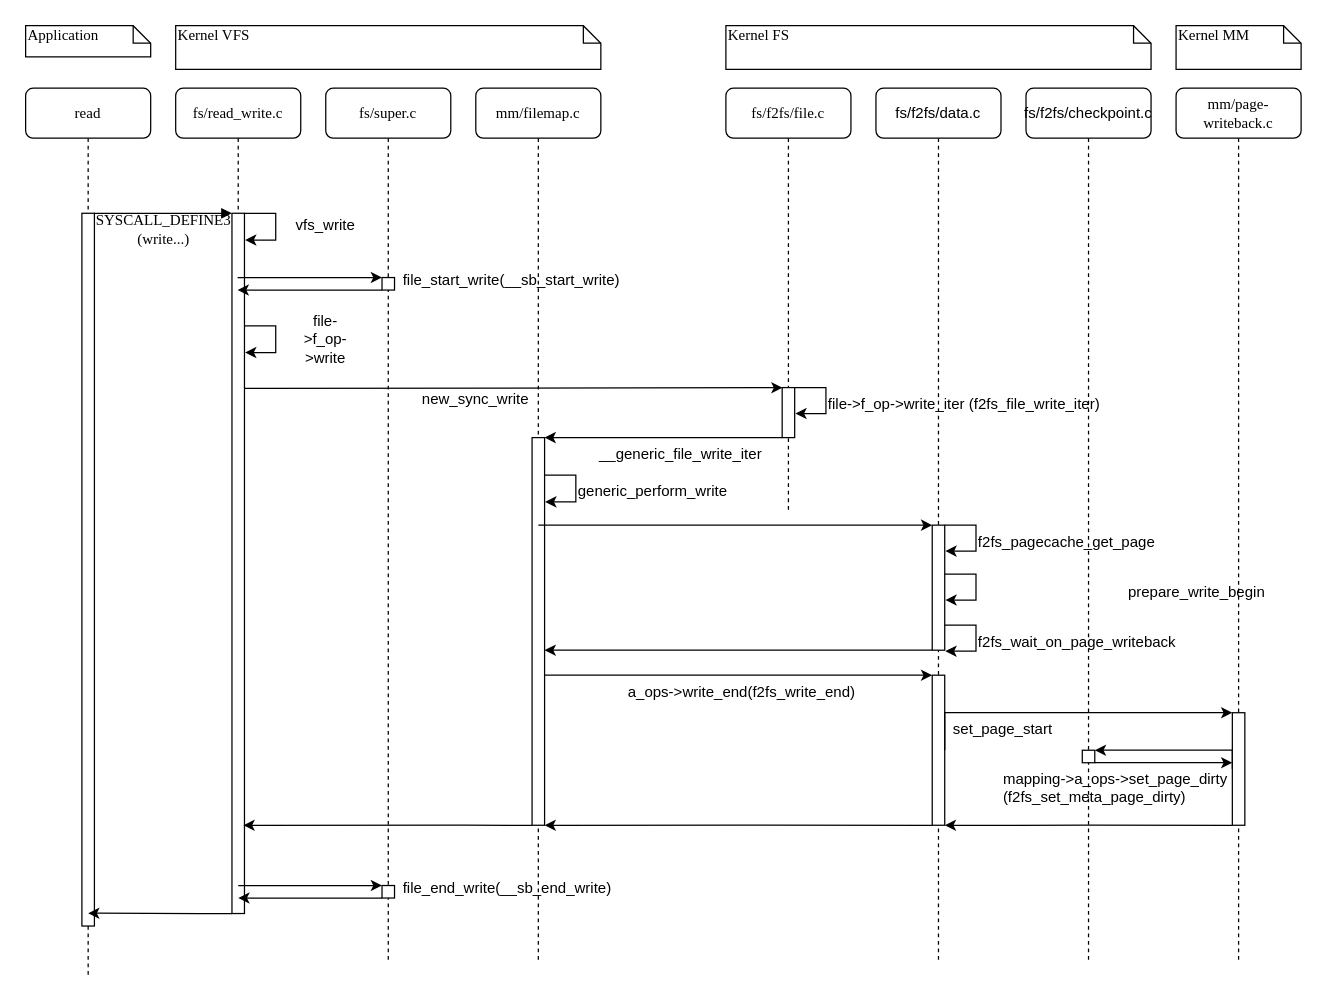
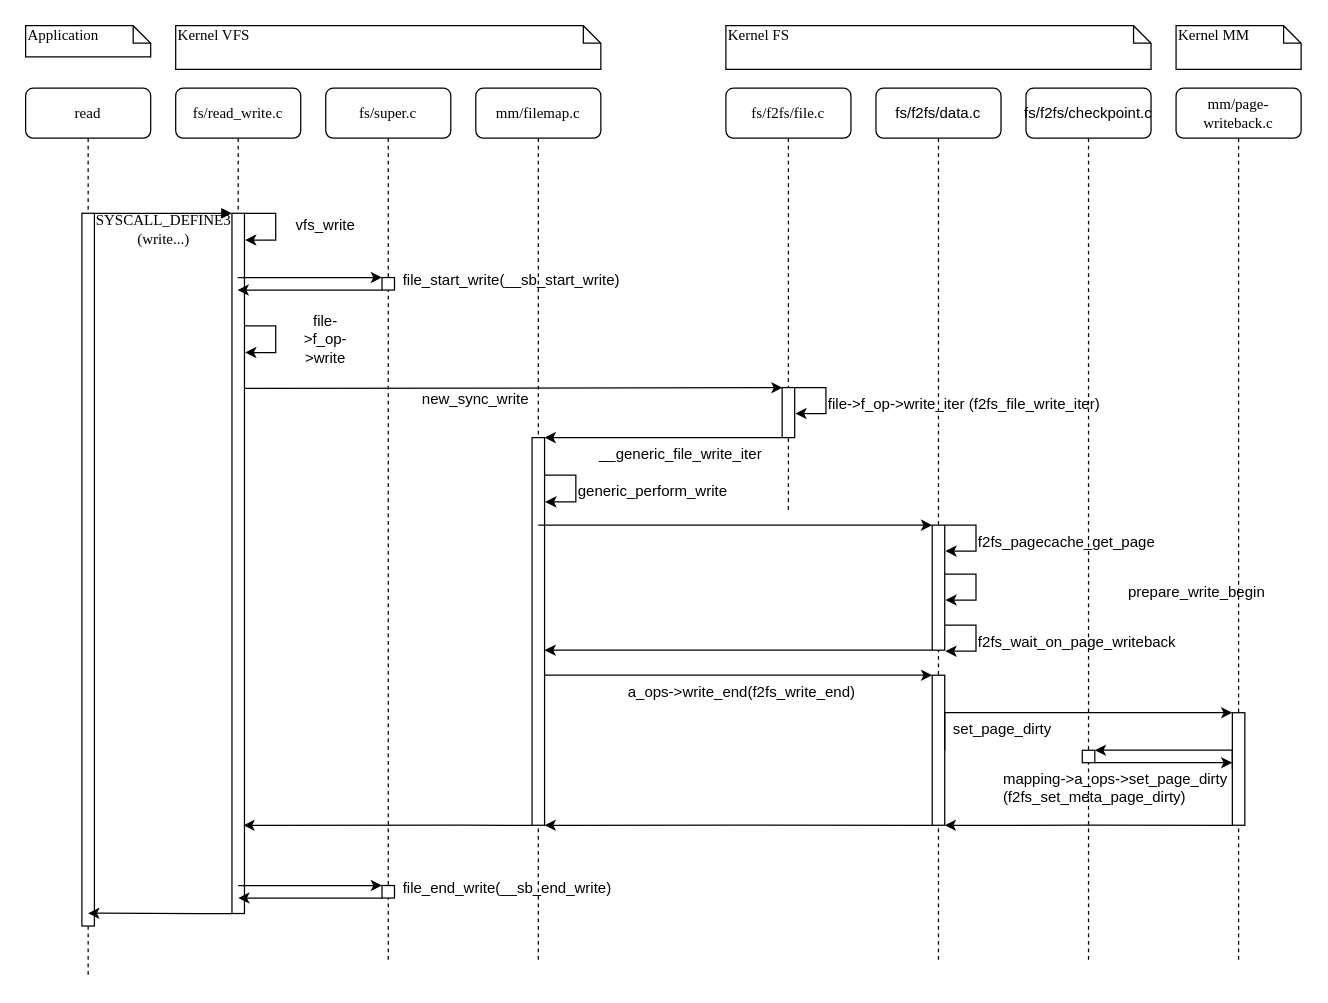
- <mxCell id="41" value="set_page_start" style="text;html=1;" vertex="1" parent="1"><mxGeometry x="760" y="569.41" width="100" height="30" as="geometry" /></mxCell>
+ <mxCell id="41" value="set_page_dirty" style="text;html=1;" vertex="1" parent="1"><mxGeometry x="760" y="569.41" width="100" height="30" as="geometry" /></mxCell>
